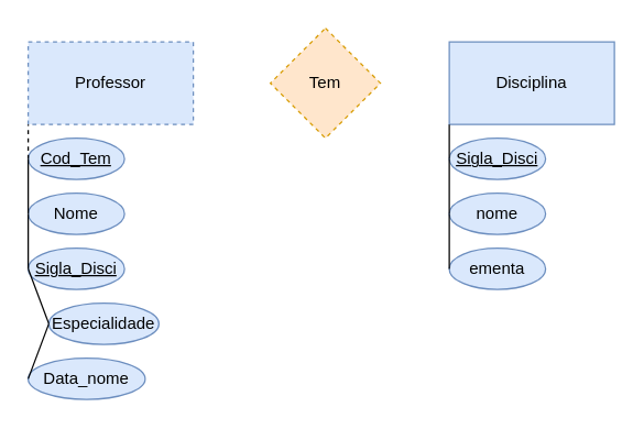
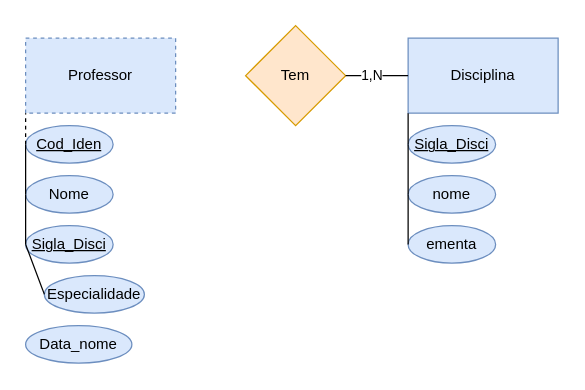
- <mxCell id="7" value="Tem" style="rhombus;whiteSpace=wrap;html=1;fillColor=#ffe6cc;strokeColor=#d79b00;dashed=1;" vertex="1" parent="1"><mxGeometry x="196" y="20" width="80" height="80" as="geometry" /></mxCell>
+ <mxCell id="7" value="Tem" style="rhombus;whiteSpace=wrap;html=1;fillColor=#ffe6cc;strokeColor=#d79b00;" vertex="1" parent="1"><mxGeometry x="196" y="20" width="80" height="80" as="geometry" /></mxCell>
+ <mxCell id="19" value="" style="endArrow=none;html=1;rounded=0;entryX=1;entryY=0.5;entryDx=0;entryDy=0;exitX=0;exitY=0.5;exitDx=0;exitDy=0;" edge="1" parent="1" source="2" target="7"><mxGeometry width="50" height="50" relative="1" as="geometry"><mxPoint x="226" y="220" as="sourcePoint" /><mxPoint x="276" y="170" as="targetPoint" /></mxGeometry></mxCell>
+ <mxCell id="20" value="1,N&lt;br&gt;" style="edgeLabel;html=1;align=center;verticalAlign=middle;resizable=0;points=[];" vertex="1" connectable="0" parent="19"><mxGeometry x="0.213" y="-1" relative="1" as="geometry"><mxPoint as="offset" /></mxGeometry></mxCell>
- <mxCell id="6" value="&lt;u&gt;Cod_Tem&lt;/u&gt;" style="ellipse;whiteSpace=wrap;html=1;fillColor=#dae8fc;strokeColor=#6c8ebf;" vertex="1" parent="1"><mxGeometry x="20" y="100" width="70" height="30" as="geometry" /></mxCell>
+ <mxCell id="6" value="&lt;u&gt;Cod_Iden&lt;/u&gt;" style="ellipse;whiteSpace=wrap;html=1;fillColor=#dae8fc;strokeColor=#6c8ebf;" vertex="1" parent="1"><mxGeometry x="20" y="100" width="70" height="30" as="geometry" /></mxCell>
- <mxCell id="16" value="" style="endArrow=none;html=1;rounded=0;entryX=0;entryY=0.5;entryDx=0;entryDy=0;exitX=0;exitY=0.5;exitDx=0;exitDy=0;" edge="1" parent="1" source="11" target="10"><mxGeometry width="50" height="50" relative="1" as="geometry"><mxPoint x="-34" y="330" as="sourcePoint" /><mxPoint x="16" y="280" as="targetPoint" /></mxGeometry></mxCell>
